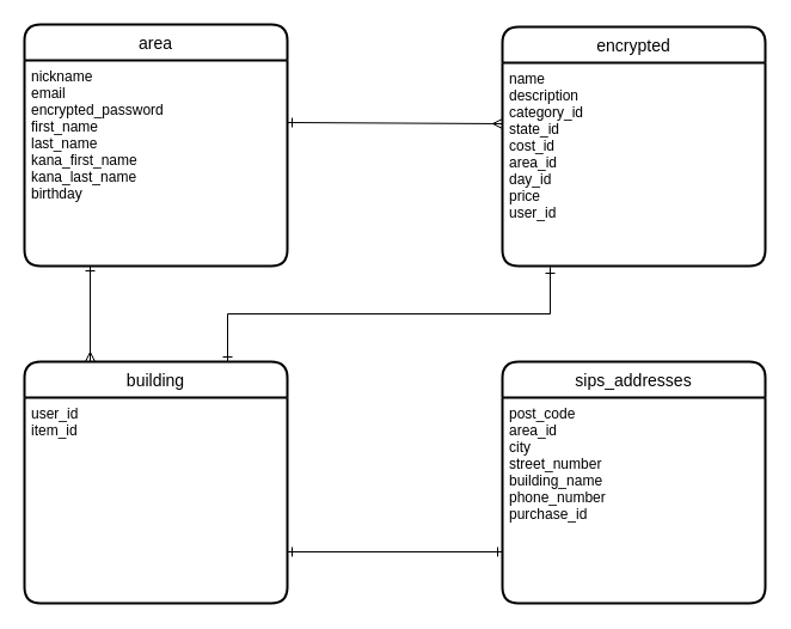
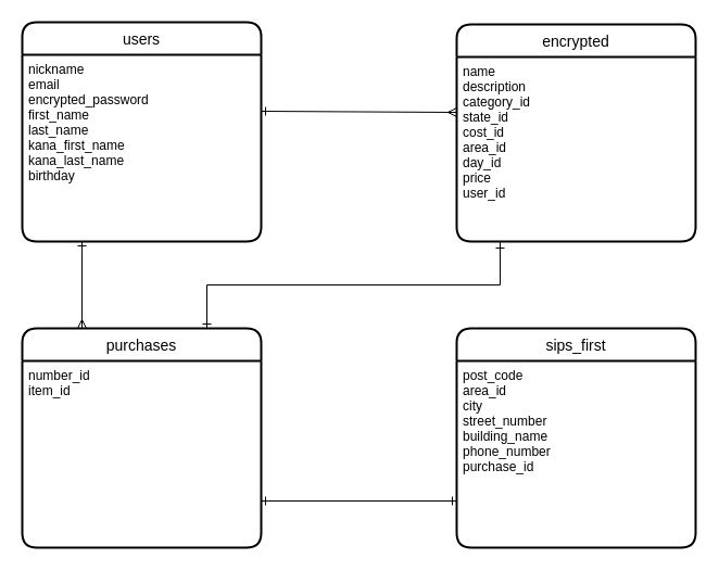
- <mxCell id="11" value="area" style="swimlane;childLayout=stackLayout;horizontal=1;startSize=30;horizontalStack=0;rounded=1;fontSize=14;fontStyle=0;strokeWidth=2;resizeParent=0;resizeLast=1;shadow=0;dashed=0;align=center;sketch=0;" parent="10" vertex="1"><mxGeometry y="20" width="220" height="202" as="geometry" x="20" /></mxCell>
+ <mxCell id="11" value="users" style="swimlane;childLayout=stackLayout;horizontal=1;startSize=30;horizontalStack=0;rounded=1;fontSize=14;fontStyle=0;strokeWidth=2;resizeParent=0;resizeLast=1;shadow=0;dashed=0;align=center;sketch=0;" parent="10" vertex="1"><mxGeometry y="20" width="220" height="202" as="geometry" x="20" /></mxCell>
- <mxCell id="2" value="building" style="swimlane;childLayout=stackLayout;horizontal=1;startSize=30;horizontalStack=0;rounded=1;fontSize=14;fontStyle=0;strokeWidth=2;resizeParent=0;resizeLast=1;shadow=0;dashed=0;align=center;sketch=0;" parent="1" vertex="1"><mxGeometry y="302" width="220" height="202" as="geometry" x="20" /></mxCell>
+ <mxCell id="2" value="purchases" style="swimlane;childLayout=stackLayout;horizontal=1;startSize=30;horizontalStack=0;rounded=1;fontSize=14;fontStyle=0;strokeWidth=2;resizeParent=0;resizeLast=1;shadow=0;dashed=0;align=center;sketch=0;" parent="1" vertex="1"><mxGeometry y="302" width="220" height="202" as="geometry" x="20" /></mxCell>
- <mxCell id="4" value="sips_addresses" style="swimlane;childLayout=stackLayout;horizontal=1;startSize=30;horizontalStack=0;rounded=1;fontSize=14;fontStyle=0;strokeWidth=2;resizeParent=0;resizeLast=1;shadow=0;dashed=0;align=center;sketch=0;" parent="1" vertex="1"><mxGeometry x="420" y="302" width="220" height="202" as="geometry" /></mxCell>
+ <mxCell id="4" value="sips_first" style="swimlane;childLayout=stackLayout;horizontal=1;startSize=30;horizontalStack=0;rounded=1;fontSize=14;fontStyle=0;strokeWidth=2;resizeParent=0;resizeLast=1;shadow=0;dashed=0;align=center;sketch=0;" parent="1" vertex="1"><mxGeometry x="420" y="302" width="220" height="202" as="geometry" /></mxCell>
- <mxCell id="3" value="user_id&#10;item_id" style="align=left;strokeColor=none;fillColor=none;spacingLeft=4;fontSize=12;verticalAlign=top;resizable=0;rotatable=0;part=1;" parent="2" vertex="1"><mxGeometry y="30" width="220" height="172" as="geometry" /></mxCell>
+ <mxCell id="3" value="number_id&#10;item_id" style="align=left;strokeColor=none;fillColor=none;spacingLeft=4;fontSize=12;verticalAlign=top;resizable=0;rotatable=0;part=1;" parent="2" vertex="1"><mxGeometry y="30" width="220" height="172" as="geometry" /></mxCell>
